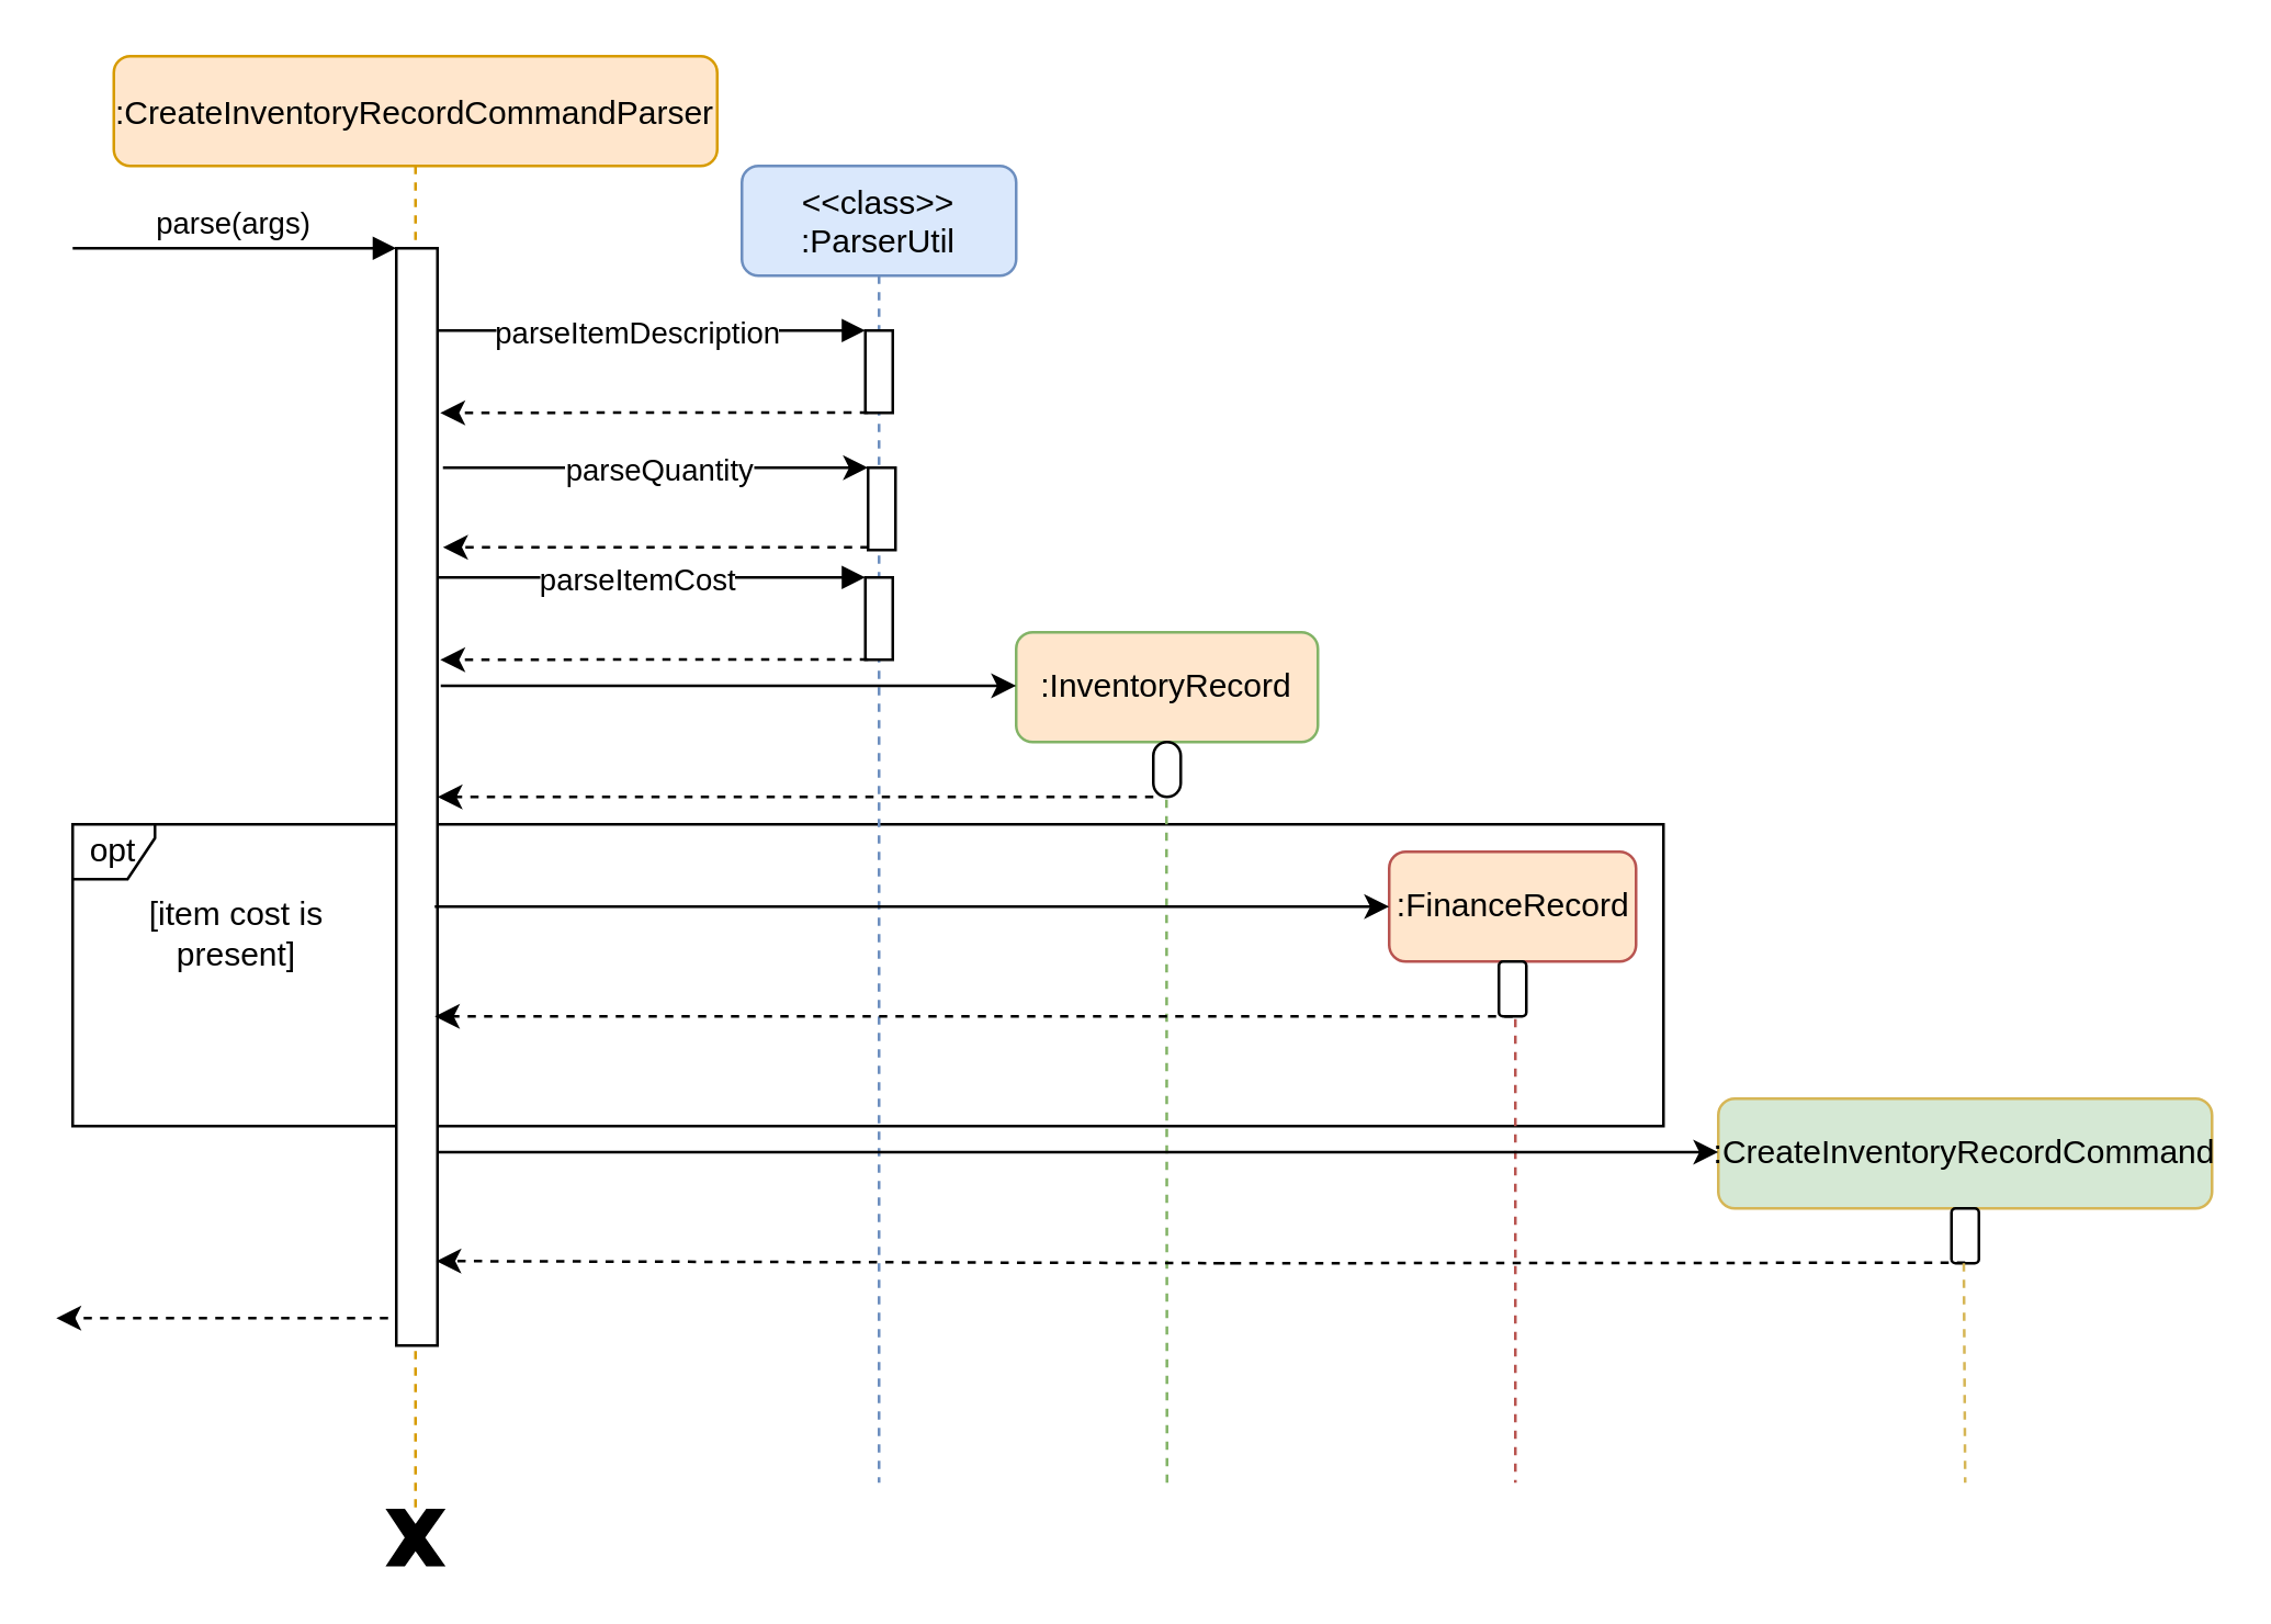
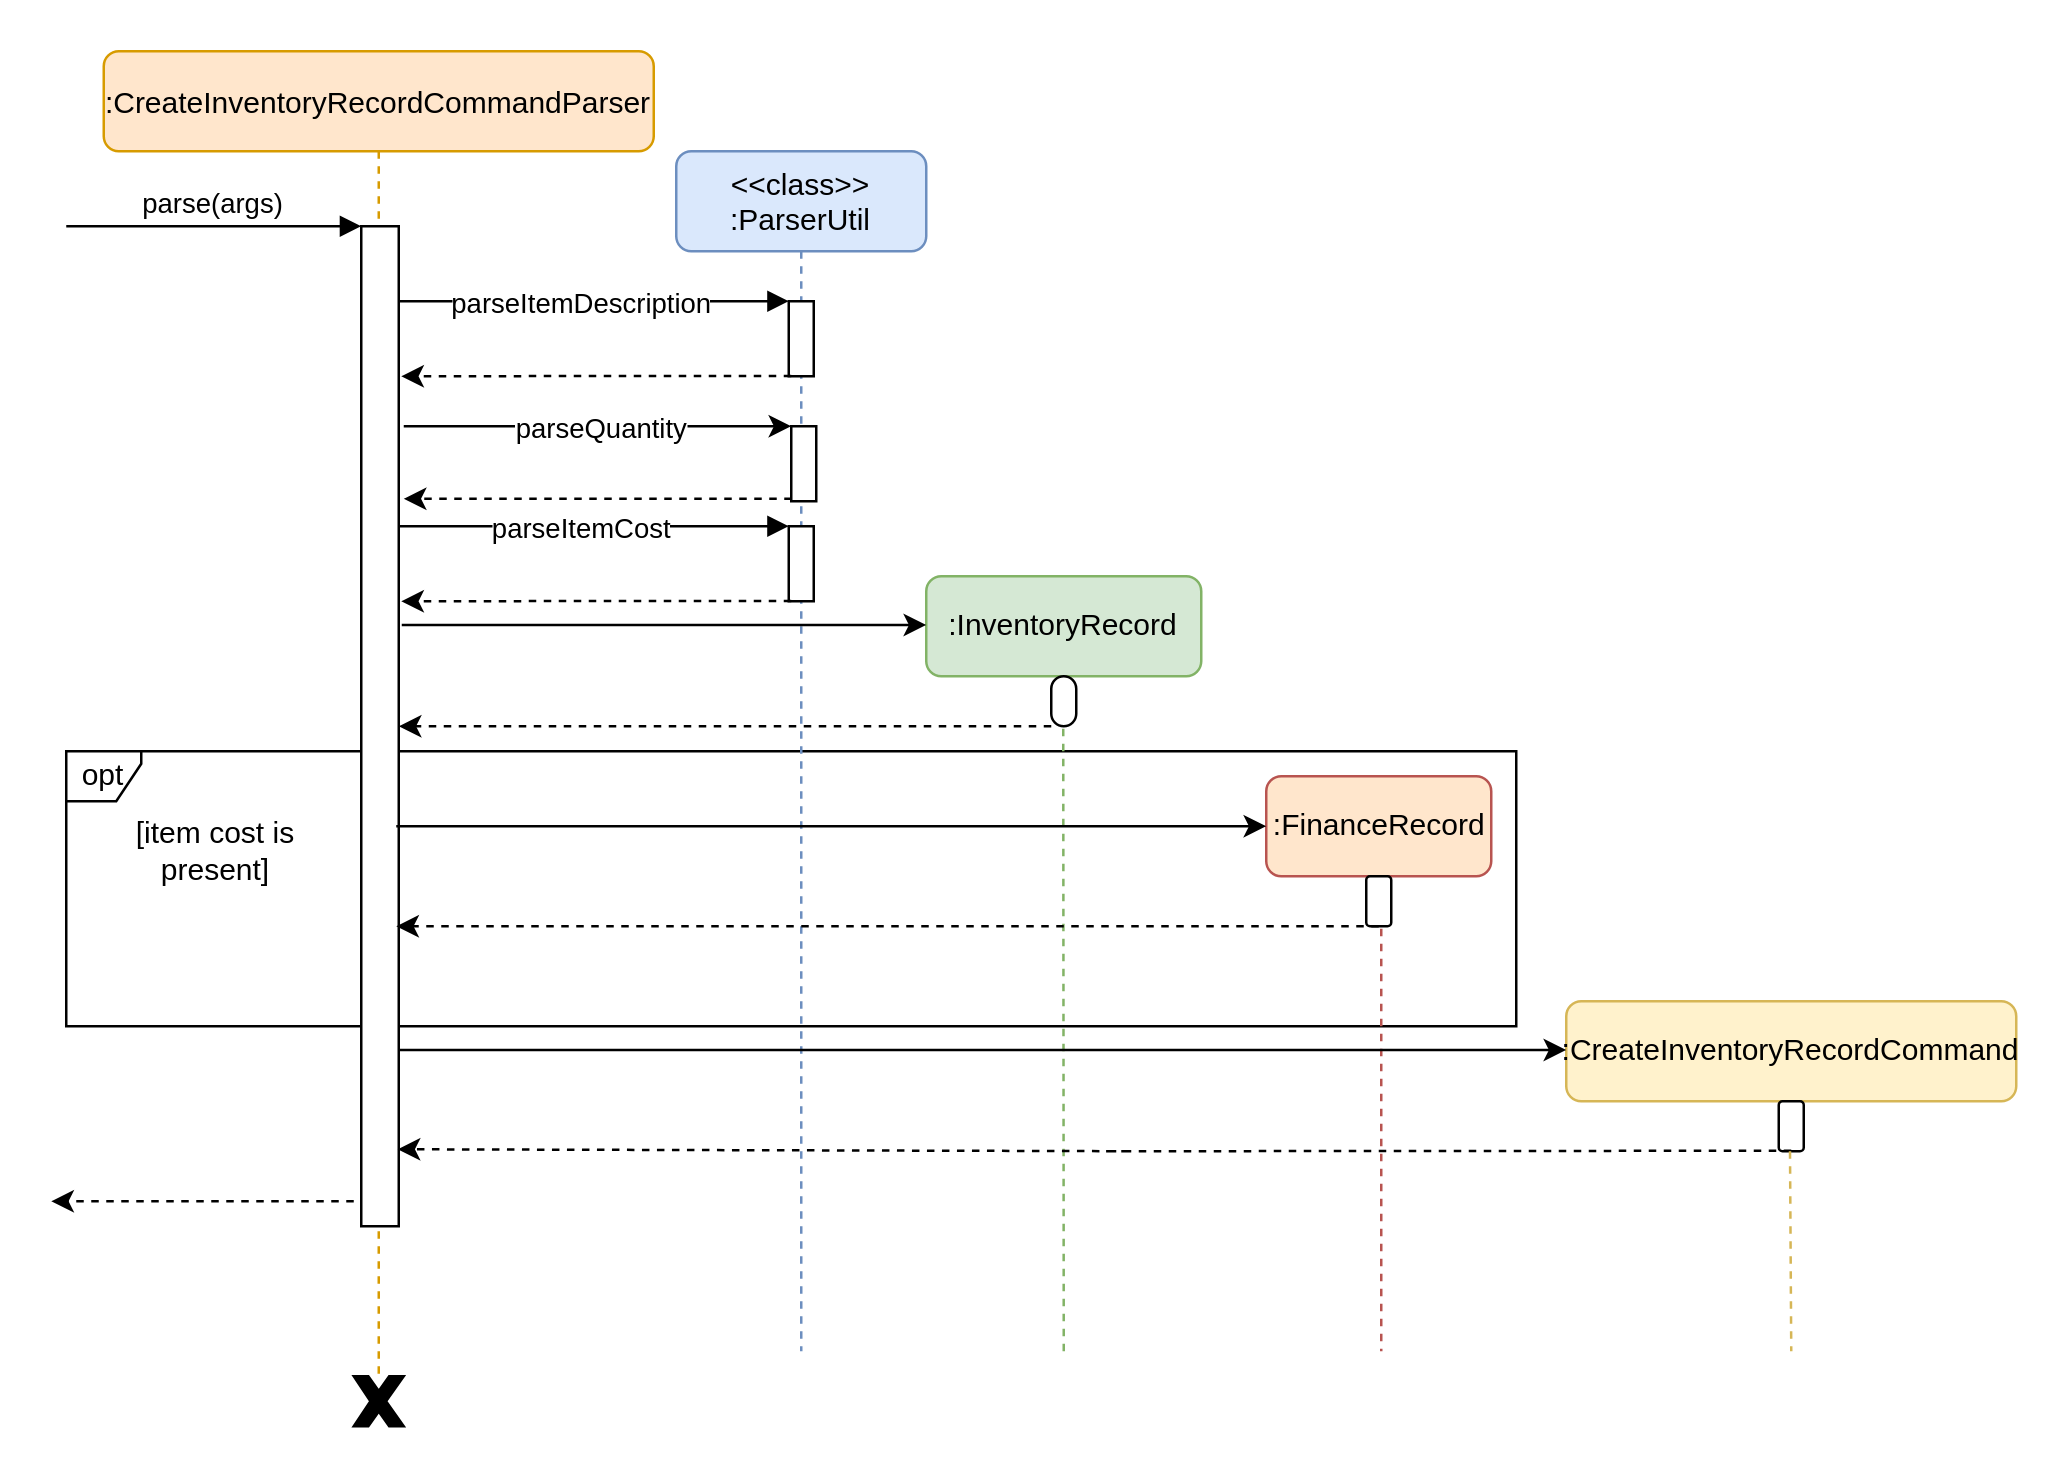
- <mxCell id="19" value=":InventoryRecord" style="rounded=1;whiteSpace=wrap;html=1;strokeColor=#82b366;fillColor=#ffe6cc;" parent="1" vertex="1"><mxGeometry x="370" y="230" width="110" height="40" as="geometry" /></mxCell>
+ <mxCell id="19" value=":InventoryRecord" style="rounded=1;whiteSpace=wrap;html=1;strokeColor=#82b366;fillColor=#d5e8d4;" parent="1" vertex="1"><mxGeometry x="370" y="230" width="110" height="40" as="geometry" /></mxCell>
- <mxCell id="31" value=":CreateInventoryRecordCommand" style="rounded=1;whiteSpace=wrap;html=1;strokeColor=#d6b656;fillColor=#d5e8d4;" parent="1" vertex="1"><mxGeometry x="626" y="400" width="180" height="40" as="geometry" /></mxCell>
+ <mxCell id="31" value=":CreateInventoryRecordCommand" style="rounded=1;whiteSpace=wrap;html=1;strokeColor=#d6b656;fillColor=#fff2cc;" parent="1" vertex="1"><mxGeometry x="626" y="400" width="180" height="40" as="geometry" /></mxCell>
